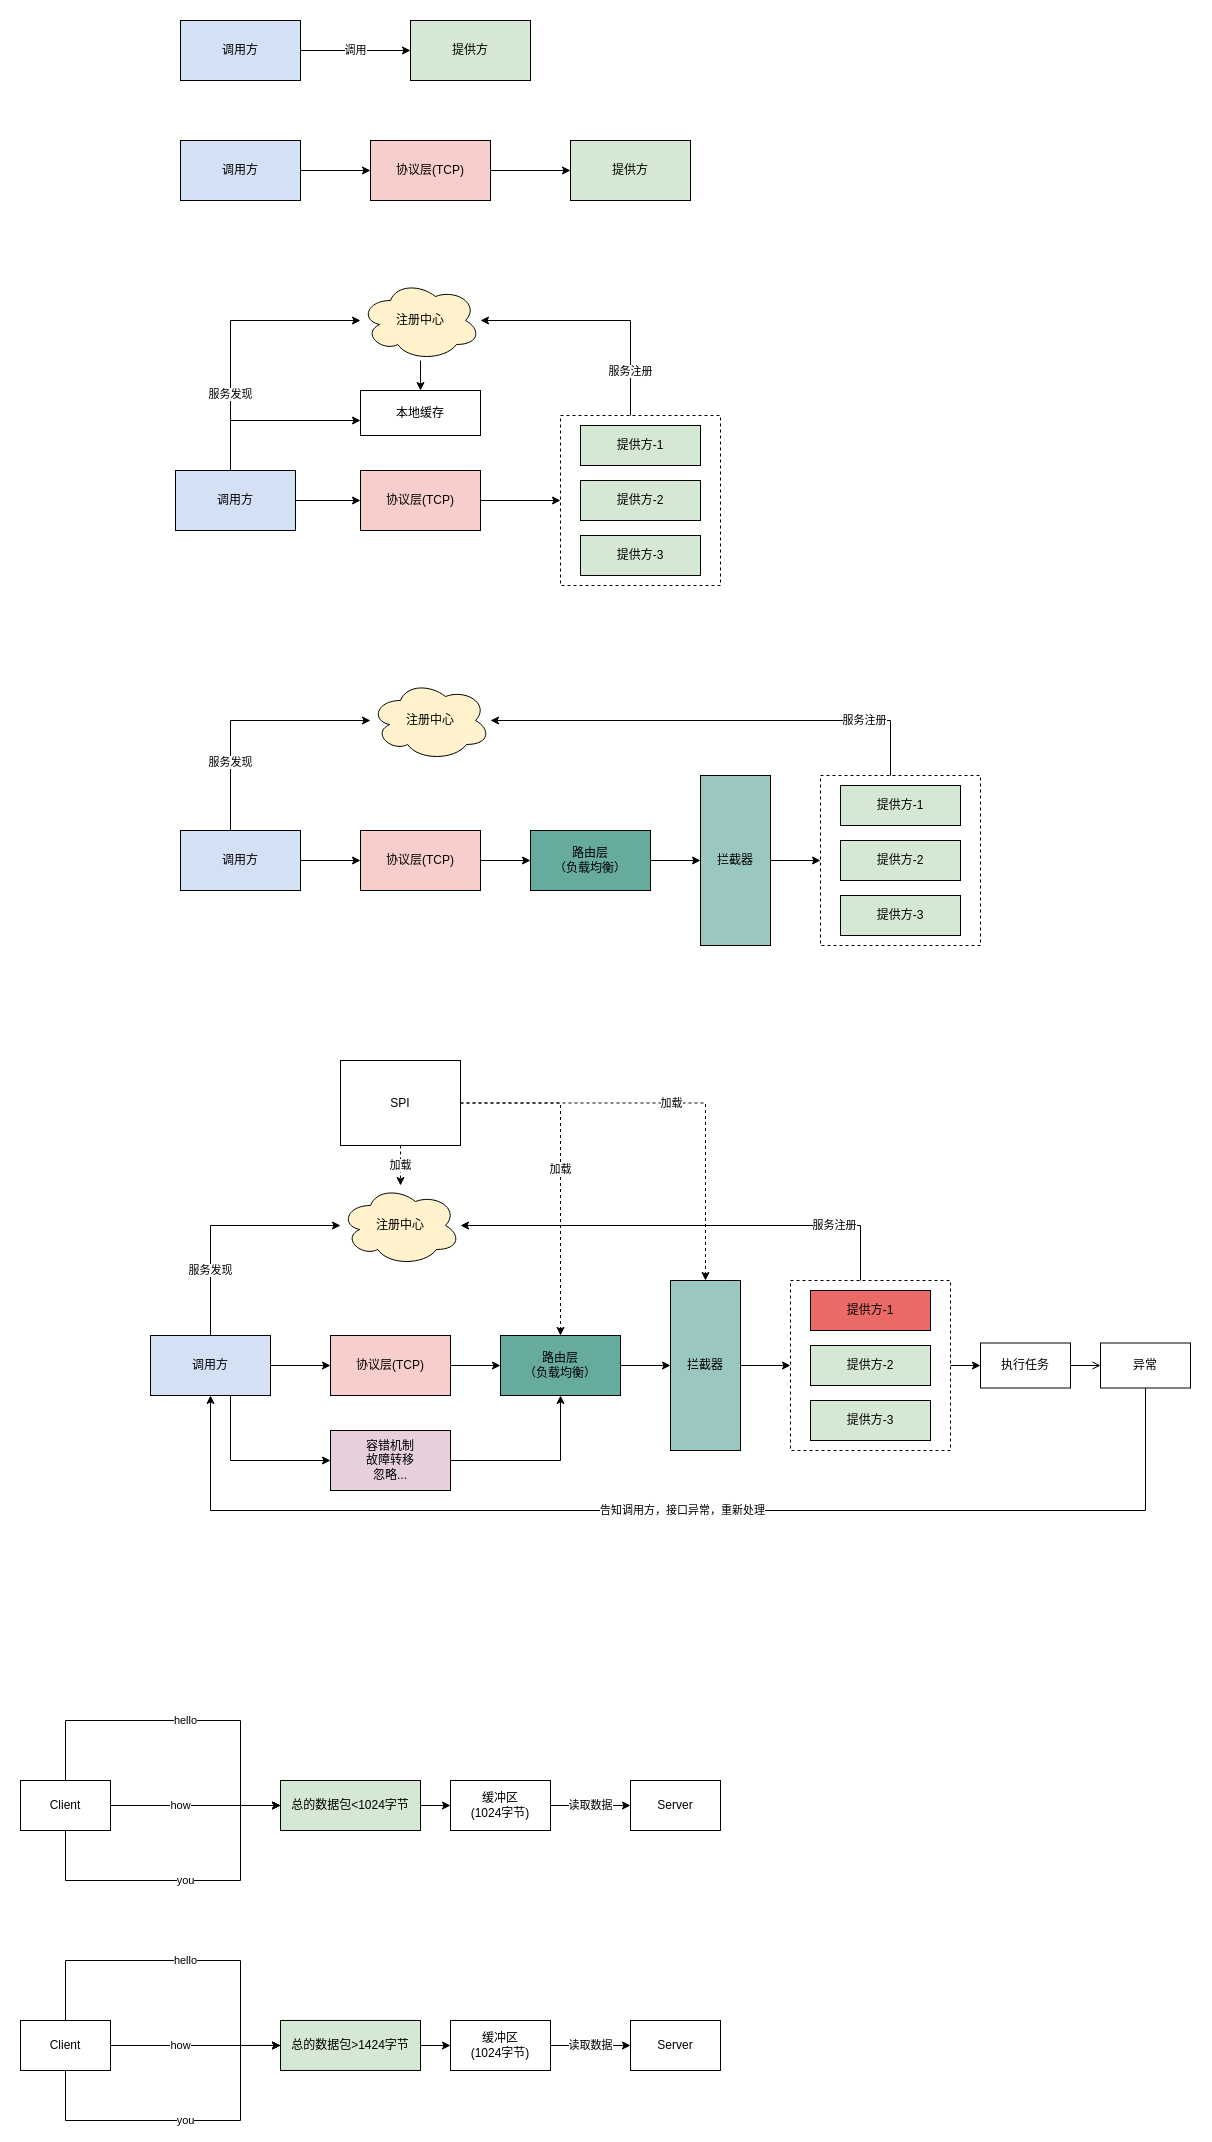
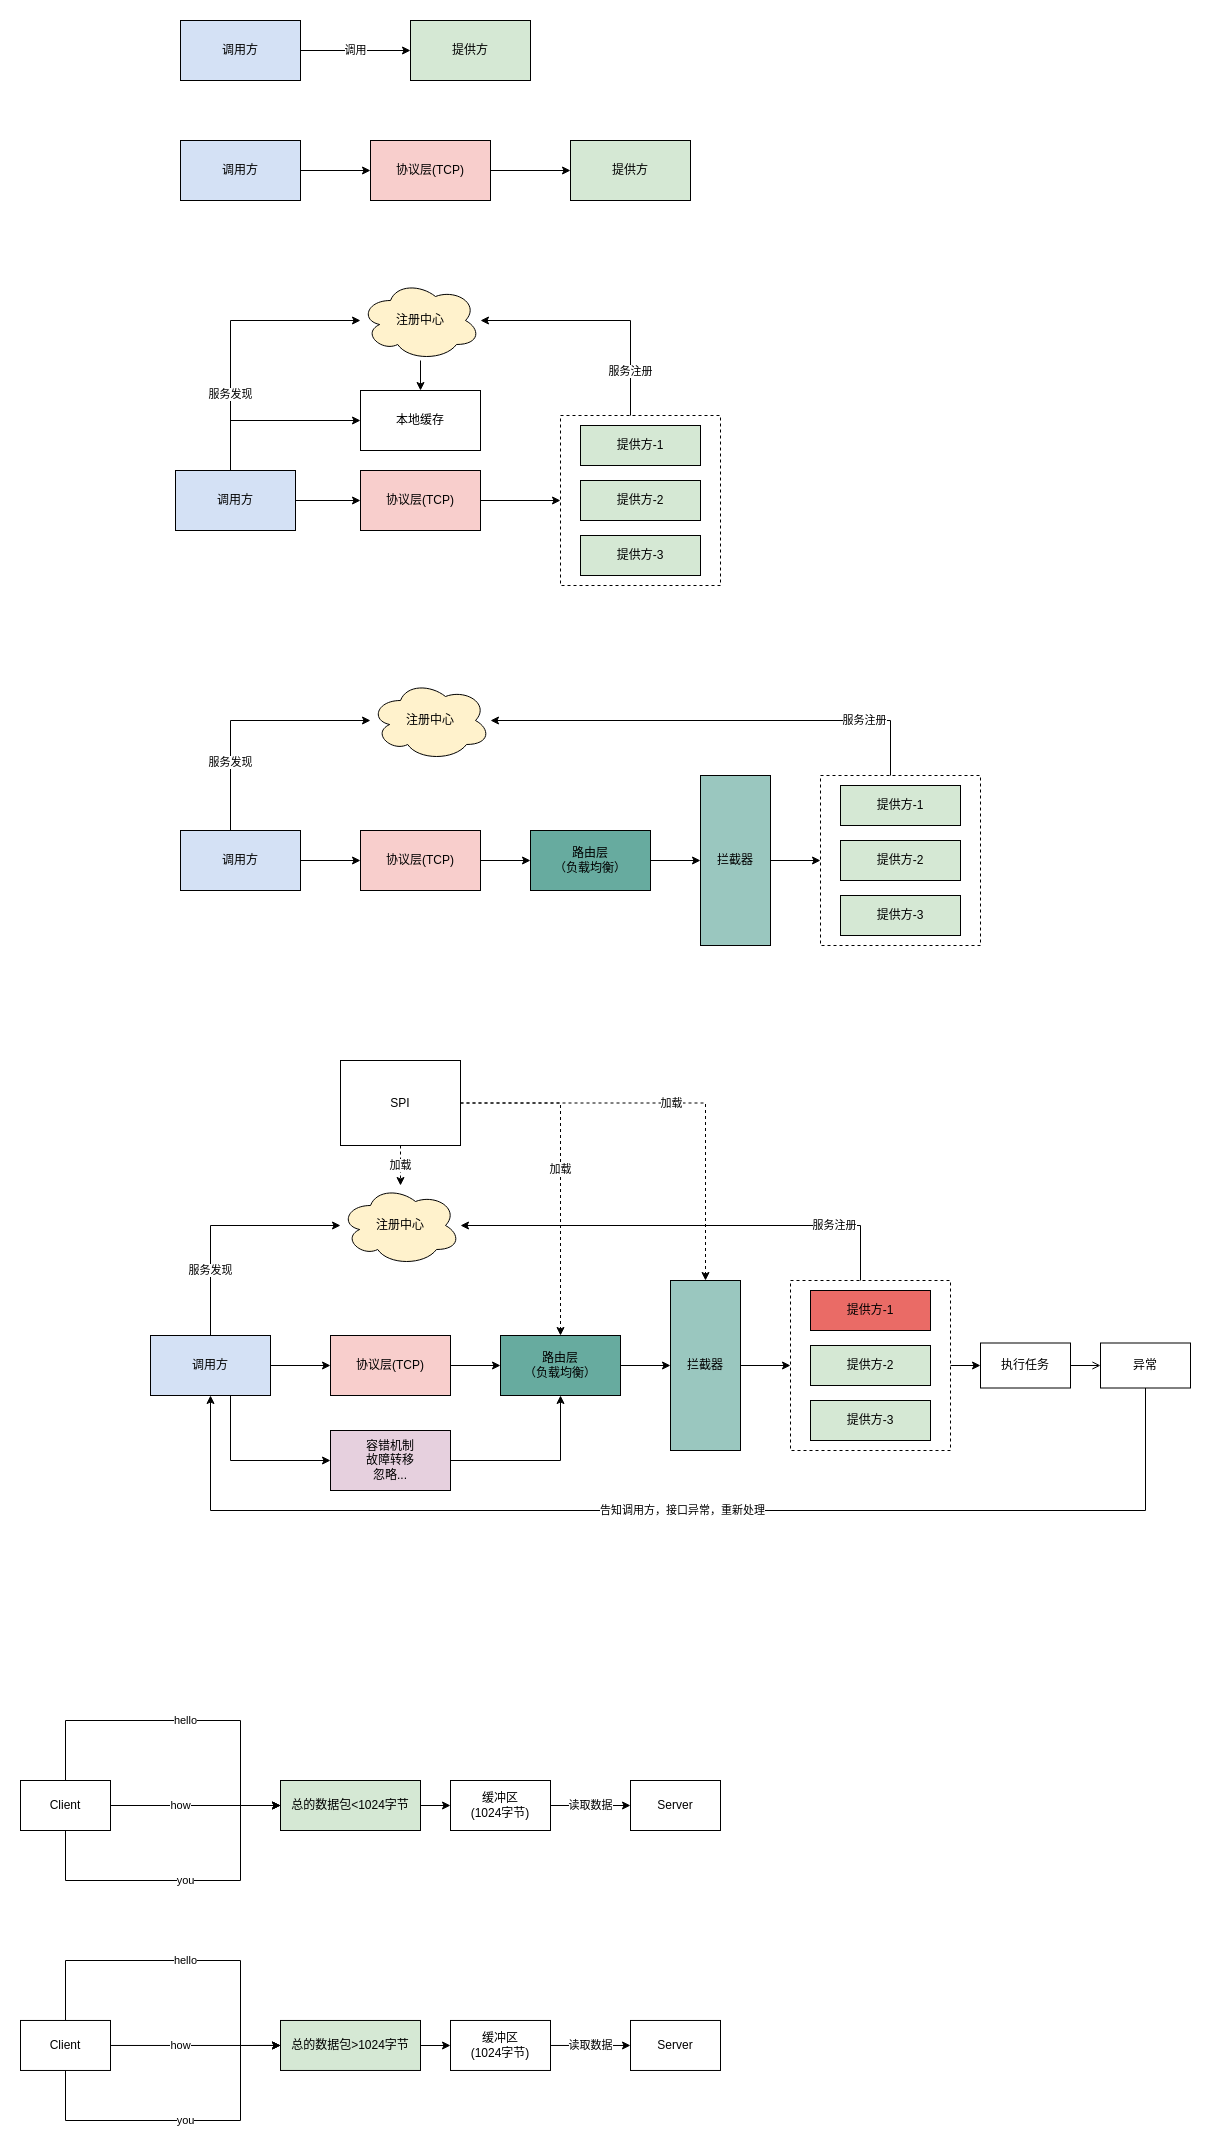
- <mxCell id="18" value="本地缓存" style="rounded=0;whiteSpace=wrap;html=1;" vertex="1" parent="1"><mxGeometry x="360" y="390" width="120" height="45" as="geometry" /></mxCell>
+ <mxCell id="18" value="本地缓存" style="rounded=0;whiteSpace=wrap;html=1;" vertex="1" parent="1"><mxGeometry x="360" y="390" width="120" height="60" as="geometry" /></mxCell>
- <mxCell id="79" value="总的数据包&amp;gt;1424字节" style="rounded=0;whiteSpace=wrap;html=1;fillColor=#D5E8D4;" vertex="1" parent="1"><mxGeometry x="280" y="2019.97" width="140" height="50" as="geometry" /></mxCell>
+ <mxCell id="79" value="总的数据包&amp;gt;1024字节" style="rounded=0;whiteSpace=wrap;html=1;fillColor=#D5E8D4;" vertex="1" parent="1"><mxGeometry x="280" y="2019.97" width="140" height="50" as="geometry" /></mxCell>
